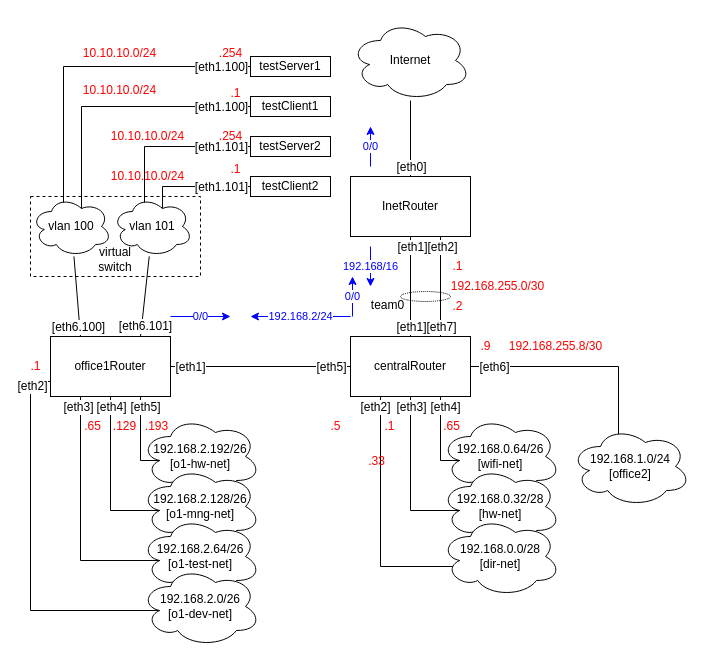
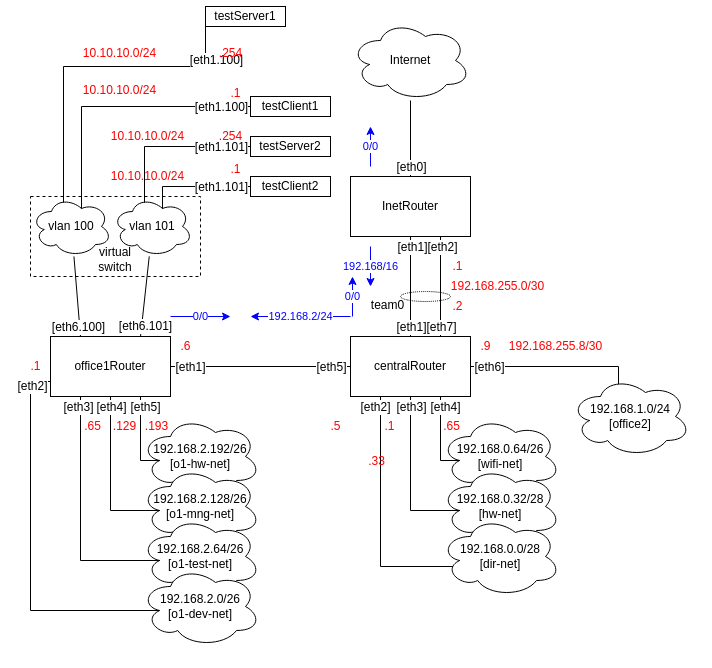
- <mxCell id="60" value="testServer1" style="rounded=0;whiteSpace=wrap;html=1;" vertex="1" parent="1"><mxGeometry x="250" y="56" width="80" height="20" as="geometry" /></mxCell>
+ <mxCell id="60" value="testServer1" style="rounded=0;whiteSpace=wrap;html=1;" vertex="1" parent="1"><mxGeometry x="205" y="6" width="80" height="20" as="geometry" /></mxCell>
+ <mxCell id="43" value=".6" style="text;html=1;align=center;verticalAlign=middle;resizable=0;points=[];autosize=1;fontColor=#FF0000;" parent="1" vertex="1"><mxGeometry x="170" y="336" width="30" height="20" as="geometry" /></mxCell>
- <mxCell id="87" value="192.168.1.0/24&lt;br&gt;[office2]" style="ellipse;shape=cloud;whiteSpace=wrap;html=1;" vertex="1" parent="1"><mxGeometry x="570" y="426" width="120" height="80" as="geometry" /></mxCell>
+ <mxCell id="87" value="192.168.1.0/24&lt;br&gt;[office2]" style="ellipse;shape=cloud;whiteSpace=wrap;html=1;" vertex="1" parent="1"><mxGeometry x="570" y="376" width="120" height="80" as="geometry" /></mxCell>
